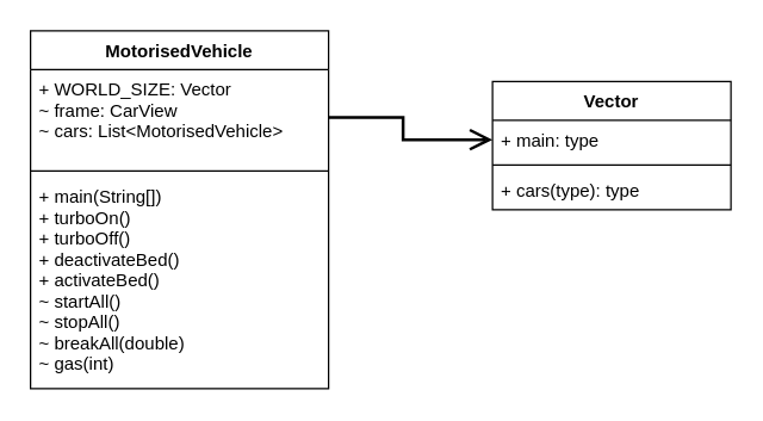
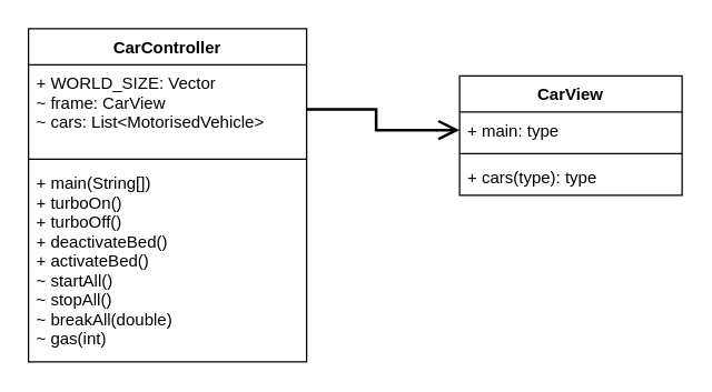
- <mxCell id="2" value="MotorisedVehicle" style="swimlane;fontStyle=1;align=center;verticalAlign=top;childLayout=stackLayout;horizontal=1;startSize=26;horizontalStack=0;resizeParent=1;resizeParentMax=0;resizeLast=0;collapsible=1;marginBottom=0;" vertex="1" parent="1"><mxGeometry x="20" y="20" width="200" height="240" as="geometry" /></mxCell>
+ <mxCell id="2" value="CarController" style="swimlane;fontStyle=1;align=center;verticalAlign=top;childLayout=stackLayout;horizontal=1;startSize=26;horizontalStack=0;resizeParent=1;resizeParentMax=0;resizeLast=0;collapsible=1;marginBottom=0;" vertex="1" parent="1"><mxGeometry x="20" y="20" width="200" height="240" as="geometry" /></mxCell>
- <mxCell id="6" value="Vector" style="swimlane;fontStyle=1;align=center;verticalAlign=top;childLayout=stackLayout;horizontal=1;startSize=26;horizontalStack=0;resizeParent=1;resizeParentMax=0;resizeLast=0;collapsible=1;marginBottom=0;" vertex="1" parent="1"><mxGeometry x="330" y="54" width="160" height="86" as="geometry" /></mxCell>
+ <mxCell id="6" value="CarView" style="swimlane;fontStyle=1;align=center;verticalAlign=top;childLayout=stackLayout;horizontal=1;startSize=26;horizontalStack=0;resizeParent=1;resizeParentMax=0;resizeLast=0;collapsible=1;marginBottom=0;" vertex="1" parent="1"><mxGeometry x="330" y="54" width="160" height="86" as="geometry" /></mxCell>
